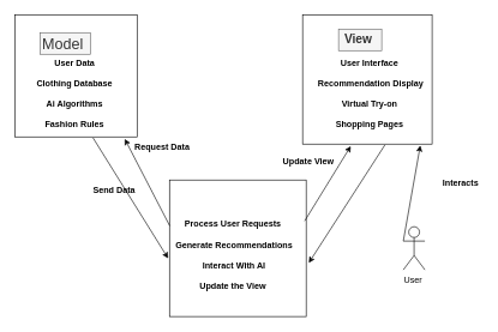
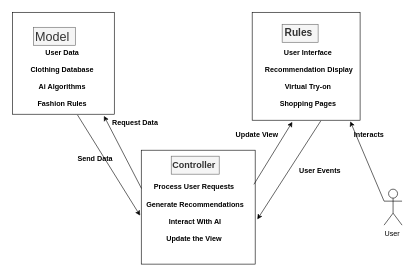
- <mxCell id="13" value="&lt;b&gt;&lt;font style=&quot;font-size: 17px;&quot;&gt;View&amp;nbsp;&lt;/font&gt;&lt;/b&gt;" style="text;html=1;align=center;verticalAlign=middle;whiteSpace=wrap;rounded=0;fillColor=#f5f5f5;fontColor=#333333;strokeColor=#666666;" vertex="1" parent="1"><mxGeometry x="470" y="40" width="60" height="30" as="geometry" /></mxCell>
+ <mxCell id="13" value="&lt;b&gt;&lt;font style=&quot;font-size: 17px;&quot;&gt;Rules&amp;nbsp;&lt;/font&gt;&lt;/b&gt;" style="text;html=1;align=center;verticalAlign=middle;whiteSpace=wrap;rounded=0;fillColor=#f5f5f5;fontColor=#333333;strokeColor=#666666;" vertex="1" parent="1"><mxGeometry x="470" y="40" width="60" height="30" as="geometry" /></mxCell>
- <mxCell id="21" value="&lt;b&gt;Interacts&lt;/b&gt;" style="text;html=1;align=center;verticalAlign=middle;whiteSpace=wrap;rounded=0;" vertex="1" parent="1"><mxGeometry x="610" y="240" width="60" height="30" as="geometry" /></mxCell>
+ <mxCell id="21" value="&lt;b&gt;Interacts&lt;/b&gt;" style="text;html=1;align=center;verticalAlign=middle;whiteSpace=wrap;rounded=0;" vertex="1" parent="1"><mxGeometry x="585" y="210" width="60" height="30" as="geometry" /></mxCell>
+ <mxCell id="10" value="&lt;b&gt;&lt;font style=&quot;font-size: 15px;&quot;&gt;Controller&amp;nbsp;&lt;/font&gt;&lt;/b&gt;" style="text;html=1;align=center;verticalAlign=middle;whiteSpace=wrap;rounded=0;fillColor=#f5f5f5;fontColor=#333333;strokeColor=#666666;" vertex="1" parent="1"><mxGeometry x="285" y="260" width="80" height="30" as="geometry" /></mxCell>
+ <mxCell id="18" value="&lt;b&gt;User Events&amp;nbsp;&lt;/b&gt;" style="text;html=1;align=center;verticalAlign=middle;whiteSpace=wrap;rounded=0;" vertex="1" parent="1"><mxGeometry x="490" y="270" width="90" height="30" as="geometry" /></mxCell>
- <mxCell id="19" value="User&amp;nbsp;" style="shape=umlActor;verticalLabelPosition=bottom;verticalAlign=top;html=1;outlineConnect=0;" vertex="1" parent="1"><mxGeometry x="560" y="315" width="30" height="60" as="geometry" /></mxCell>
+ <mxCell id="19" value="User&amp;nbsp;" style="shape=umlActor;verticalLabelPosition=bottom;verticalAlign=top;html=1;outlineConnect=0;" vertex="1" parent="1"><mxGeometry x="640" y="315" width="30" height="60" as="geometry" /></mxCell>
